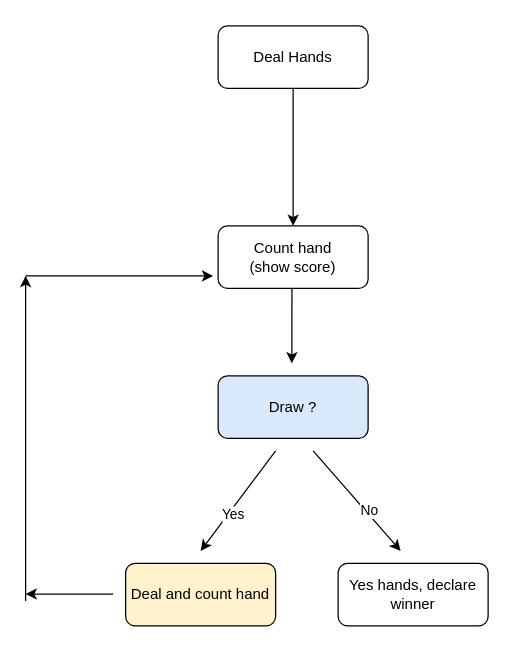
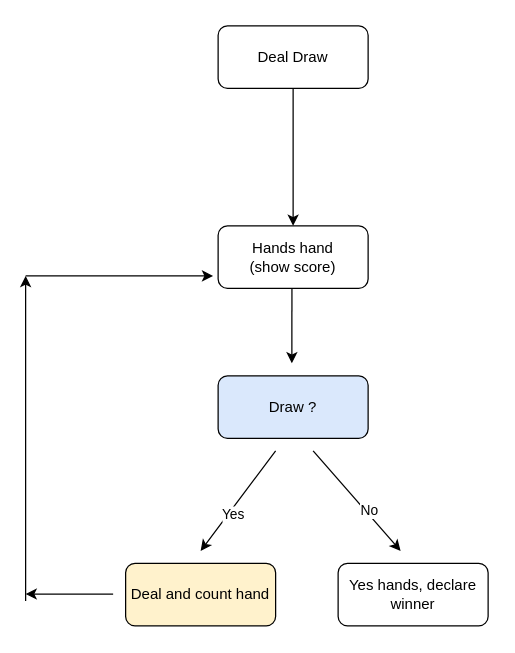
- <mxCell id="2" value="Deal Hands" style="rounded=1;whiteSpace=wrap;html=1;" vertex="1" parent="1"><mxGeometry x="174" y="20" width="120" height="50" as="geometry" /></mxCell>
+ <mxCell id="2" value="Deal Draw" style="rounded=1;whiteSpace=wrap;html=1;" vertex="1" parent="1"><mxGeometry x="174" y="20" width="120" height="50" as="geometry" /></mxCell>
- <mxCell id="5" value="Count hand&lt;div&gt;(show score)&lt;/div&gt;" style="rounded=1;whiteSpace=wrap;html=1;" vertex="1" parent="1"><mxGeometry x="174" y="180" width="120" height="50" as="geometry" /></mxCell>
+ <mxCell id="5" value="Hands hand&lt;div&gt;(show score)&lt;/div&gt;" style="rounded=1;whiteSpace=wrap;html=1;" vertex="1" parent="1"><mxGeometry x="174" y="180" width="120" height="50" as="geometry" /></mxCell>
